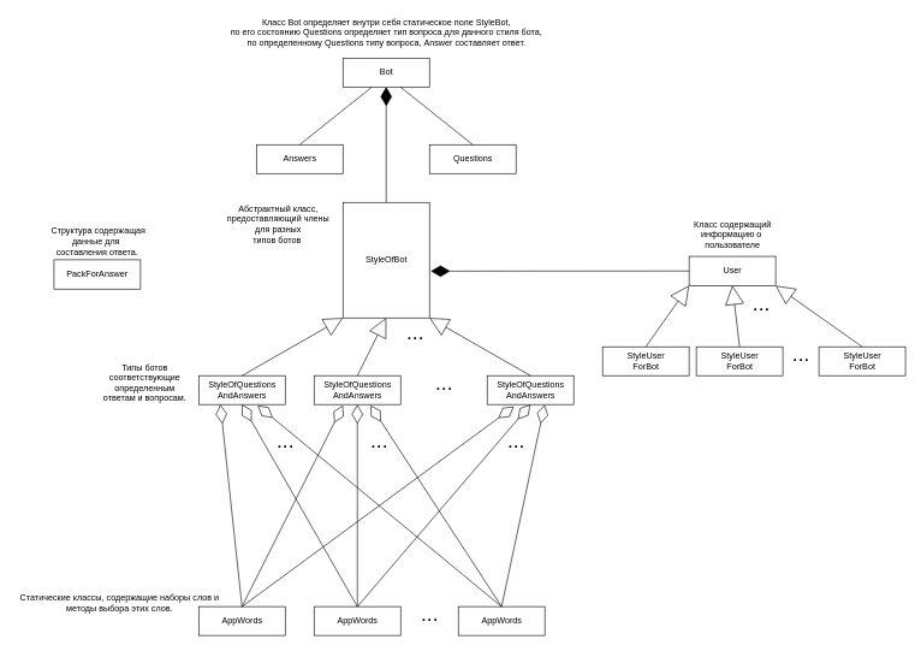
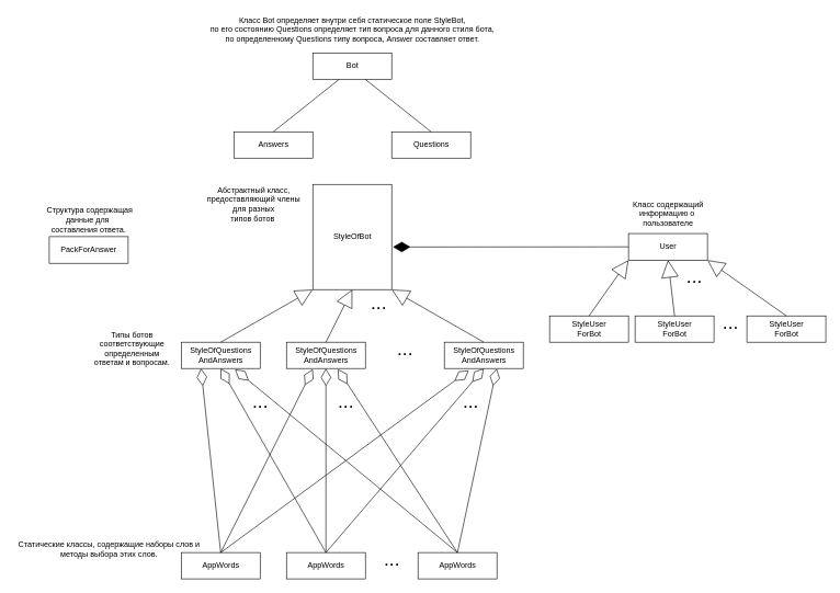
- <mxCell id="17" value="" style="endArrow=diamondThin;endFill=1;endSize=24;html=1;exitX=0.5;exitY=0;exitDx=0;exitDy=0;entryX=0.5;entryY=1;entryDx=0;entryDy=0;" parent="1" source="6" target="2" edge="1"><mxGeometry width="160" relative="1" as="geometry"><mxPoint x="605" y="290" as="sourcePoint" /><mxPoint x="665" y="250" as="targetPoint" /></mxGeometry></mxCell>
